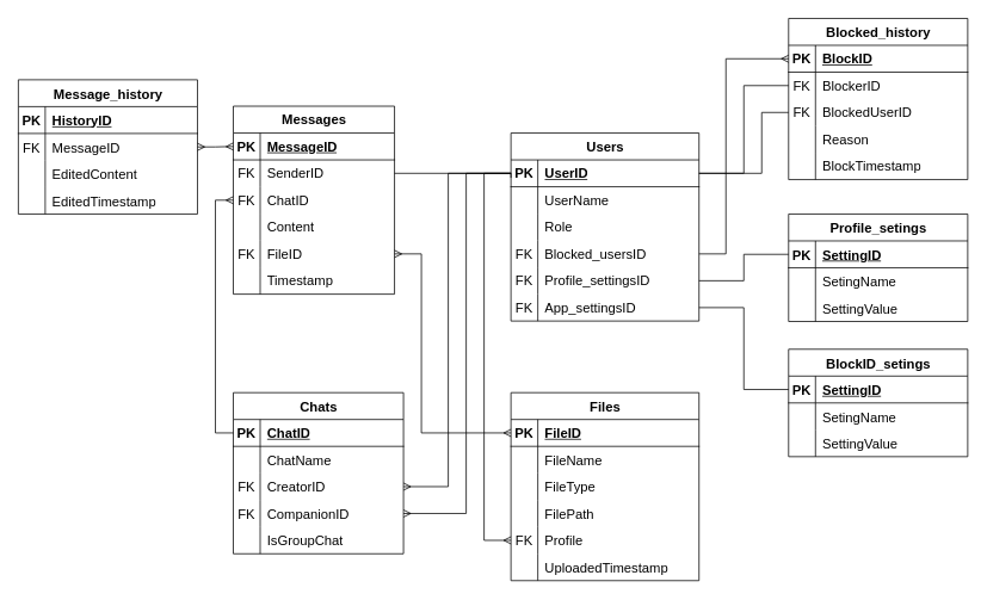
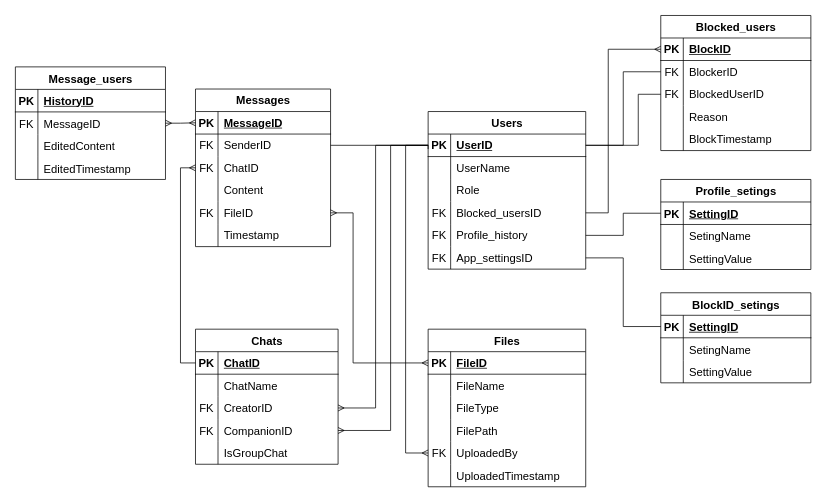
- <mxCell id="108" value="Blocked_history" style="shape=table;startSize=30;container=1;collapsible=1;childLayout=tableLayout;fixedRows=1;rowLines=0;fontStyle=1;align=center;resizeLast=1;html=1;fontSize=15;" parent="1" vertex="1"><mxGeometry x="880" y="20" width="200" height="180" as="geometry" /></mxCell>
+ <mxCell id="108" value="Blocked_users" style="shape=table;startSize=30;container=1;collapsible=1;childLayout=tableLayout;fixedRows=1;rowLines=0;fontStyle=1;align=center;resizeLast=1;html=1;fontSize=15;" parent="1" vertex="1"><mxGeometry x="880" y="20" width="200" height="180" as="geometry" /></mxCell>
- <mxCell id="75" value="Message_history" style="shape=table;startSize=30;container=1;collapsible=1;childLayout=tableLayout;fixedRows=1;rowLines=0;fontStyle=1;align=center;resizeLast=1;html=1;fontSize=15;" parent="1" vertex="1"><mxGeometry x="20" y="88.5" width="200" height="150" as="geometry" /></mxCell>
+ <mxCell id="75" value="Message_users" style="shape=table;startSize=30;container=1;collapsible=1;childLayout=tableLayout;fixedRows=1;rowLines=0;fontStyle=1;align=center;resizeLast=1;html=1;fontSize=15;" parent="1" vertex="1"><mxGeometry x="20" y="88.5" width="200" height="150" as="geometry" /></mxCell>
- <mxCell id="17" value="Profile_settingsID" style="shape=partialRectangle;connectable=0;fillColor=none;top=0;left=0;bottom=0;right=0;align=left;spacingLeft=6;overflow=hidden;whiteSpace=wrap;html=1;fontSize=15;" parent="15" vertex="1"><mxGeometry x="30" width="180" height="30" as="geometry"><mxRectangle width="180" height="30" as="alternateBounds" /></mxGeometry></mxCell>
+ <mxCell id="17" value="Profile_history" style="shape=partialRectangle;connectable=0;fillColor=none;top=0;left=0;bottom=0;right=0;align=left;spacingLeft=6;overflow=hidden;whiteSpace=wrap;html=1;fontSize=15;" parent="15" vertex="1"><mxGeometry x="30" width="180" height="30" as="geometry"><mxRectangle width="180" height="30" as="alternateBounds" /></mxGeometry></mxCell>
- <mxCell id="52" value="Profile" style="shape=partialRectangle;connectable=0;fillColor=none;top=0;left=0;bottom=0;right=0;align=left;spacingLeft=6;overflow=hidden;whiteSpace=wrap;html=1;fontSize=15;" parent="50" vertex="1"><mxGeometry x="30" width="180" height="30" as="geometry"><mxRectangle width="180" height="30" as="alternateBounds" /></mxGeometry></mxCell>
+ <mxCell id="52" value="UploadedBy" style="shape=partialRectangle;connectable=0;fillColor=none;top=0;left=0;bottom=0;right=0;align=left;spacingLeft=6;overflow=hidden;whiteSpace=wrap;html=1;fontSize=15;" parent="50" vertex="1"><mxGeometry x="30" width="180" height="30" as="geometry"><mxRectangle width="180" height="30" as="alternateBounds" /></mxGeometry></mxCell>
